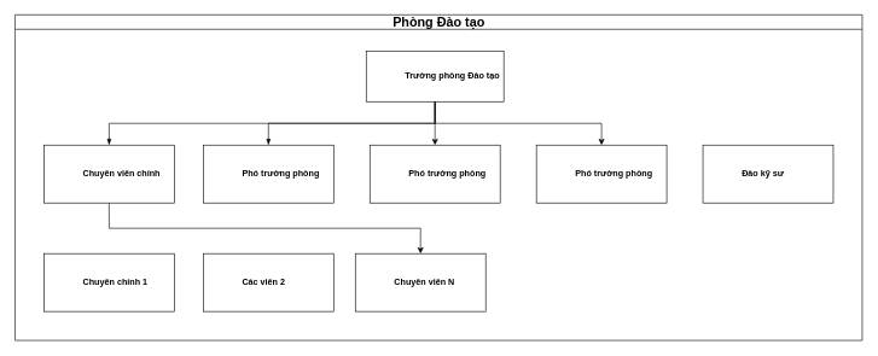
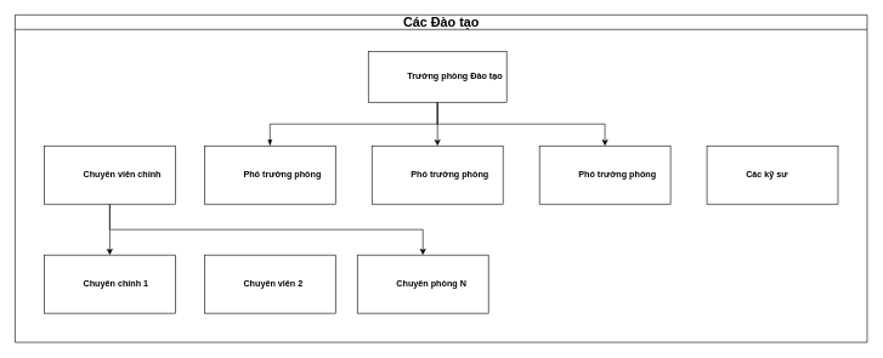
- <mxCell id="2" value="&lt;div style=&quot;line-height: 170%; padding-top: 5px; padding-bottom: 5px; margin-right: 0px; margin-top: 0px;&quot;&gt;&lt;font style=&quot;line-height: 190%; font-size: 18px;&quot;&gt;Phòng Đào tạo&lt;/font&gt;&lt;/div&gt;" style="swimlane;html=1;startSize=20;horizontal=1;containerType=tree;glass=0;" parent="1" vertex="1"><mxGeometry x="20" y="20" width="1170" height="450" as="geometry" /></mxCell>
+ <mxCell id="2" value="&lt;div style=&quot;line-height: 170%; padding-top: 5px; padding-bottom: 5px; margin-right: 0px; margin-top: 0px;&quot;&gt;&lt;font style=&quot;line-height: 190%; font-size: 18px;&quot;&gt;Các Đào tạo&lt;/font&gt;&lt;/div&gt;" style="swimlane;html=1;startSize=20;horizontal=1;containerType=tree;glass=0;" parent="1" vertex="1"><mxGeometry x="20" y="20" width="1170" height="450" as="geometry" /></mxCell>
- <mxCell id="6" value="" style="endArrow=blockThin;endFill=1;fontSize=11;edgeStyle=elbowEdgeStyle;elbow=vertical;rounded=0;" parent="2" source="5" target="9" edge="1"><mxGeometry relative="1" as="geometry" /></mxCell>
- <mxCell id="12" value="&lt;font style=&quot;color: rgb(0, 0, 0);&quot;&gt;Đào kỹ sư&lt;/font&gt;" style="label;image=https://cdn3.iconfinder.com/data/icons/user-avatars-1/512/users-2-128.png;whiteSpace=wrap;html=1;rounded=0;glass=0;" vertex="1" parent="2"><mxGeometry x="950" y="180" width="180" height="80" as="geometry" /></mxCell>
+ <mxCell id="12" value="&lt;font style=&quot;color: rgb(0, 0, 0);&quot;&gt;Các kỹ sư&lt;/font&gt;" style="label;image=https://cdn3.iconfinder.com/data/icons/user-avatars-1/512/users-2-128.png;whiteSpace=wrap;html=1;rounded=0;glass=0;" vertex="1" parent="2"><mxGeometry x="950" y="180" width="180" height="80" as="geometry" /></mxCell>
+ <mxCell id="7" style="edgeStyle=orthogonalEdgeStyle;rounded=0;orthogonalLoop=1;jettySize=auto;html=1;exitX=0.5;exitY=1;exitDx=0;exitDy=0;entryX=0.5;entryY=0;entryDx=0;entryDy=0;" edge="1" parent="2" source="9" target="15"><mxGeometry relative="1" as="geometry" /></mxCell>
- <mxCell id="17" value="&lt;font style=&quot;color: rgb(0, 0, 0);&quot;&gt;Các viên 2&lt;/font&gt;" style="label;image=https://cdn3.iconfinder.com/data/icons/user-avatars-1/512/users-2-128.png;whiteSpace=wrap;html=1;rounded=0;glass=0;" vertex="1" parent="2"><mxGeometry x="260" y="330" width="180" height="80" as="geometry" /></mxCell>
+ <mxCell id="17" value="&lt;font style=&quot;color: rgb(0, 0, 0);&quot;&gt;Chuyên viên 2&lt;/font&gt;" style="label;image=https://cdn3.iconfinder.com/data/icons/user-avatars-1/512/users-2-128.png;whiteSpace=wrap;html=1;rounded=0;glass=0;" vertex="1" parent="2"><mxGeometry x="260" y="330" width="180" height="80" as="geometry" /></mxCell>
- <mxCell id="16" value="&lt;font style=&quot;color: rgb(0, 0, 0);&quot;&gt;Chuyên viên N&lt;/font&gt;" style="label;image=https://cdn3.iconfinder.com/data/icons/user-avatars-1/512/users-2-128.png;whiteSpace=wrap;html=1;rounded=0;glass=0;" vertex="1" parent="2"><mxGeometry x="470" y="330" width="180" height="80" as="geometry" /></mxCell>
+ <mxCell id="16" value="&lt;font style=&quot;color: rgb(0, 0, 0);&quot;&gt;Chuyên phòng N&lt;/font&gt;" style="label;image=https://cdn3.iconfinder.com/data/icons/user-avatars-1/512/users-2-128.png;whiteSpace=wrap;html=1;rounded=0;glass=0;" vertex="1" parent="2"><mxGeometry x="470" y="330" width="180" height="80" as="geometry" /></mxCell>
